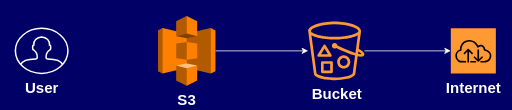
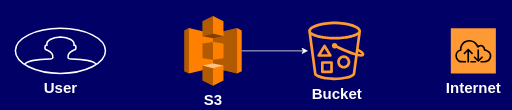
- <mxCell id="2" value="&lt;font color=&quot;#ffffff&quot; style=&quot;font-size: 20px;&quot;&gt;&lt;span style=&quot;font-size: 20px;&quot;&gt;User&lt;/span&gt;&lt;/font&gt;" style="html=1;verticalLabelPosition=bottom;align=center;labelBackgroundColor=none;verticalAlign=top;strokeWidth=2;shadow=0;dashed=0;shape=mxgraph.ios7.icons.user;fillColor=none;strokeColor=#FFFFFF;fontSize=20;fontStyle=1" vertex="1" parent="1"><mxGeometry x="20" y="37" width="70" height="60" as="geometry" /></mxCell>
+ <mxCell id="2" value="&lt;font color=&quot;#ffffff&quot; style=&quot;font-size: 20px;&quot;&gt;&lt;span style=&quot;font-size: 20px;&quot;&gt;User&lt;/span&gt;&lt;/font&gt;" style="html=1;verticalLabelPosition=bottom;align=center;labelBackgroundColor=none;verticalAlign=top;strokeWidth=2;shadow=0;dashed=0;shape=mxgraph.ios7.icons.user;fillColor=none;strokeColor=#FFFFFF;fontSize=20;fontStyle=1" vertex="1" parent="1"><mxGeometry x="20" y="37" width="120" height="60" as="geometry" /></mxCell>
- <mxCell id="4" value="&lt;span style=&quot;font-size: 20px;&quot;&gt;&lt;font style=&quot;font-size: 20px;&quot;&gt;S3&lt;/font&gt;&lt;/span&gt;" style="outlineConnect=0;dashed=0;verticalLabelPosition=bottom;verticalAlign=top;align=center;html=1;shape=mxgraph.aws3.s3;gradientColor=none;strokeColor=#FFFFFF;fillColor=#FF8000;labelBackgroundColor=none;fontColor=#FFFFFF;fontSize=20;fontStyle=1" vertex="1" parent="1"><mxGeometry x="210" y="20.5" width="76.5" height="93" as="geometry" /></mxCell>
+ <mxCell id="4" value="&lt;span style=&quot;font-size: 20px;&quot;&gt;&lt;font style=&quot;font-size: 20px;&quot;&gt;S3&lt;/font&gt;&lt;/span&gt;" style="outlineConnect=0;dashed=0;verticalLabelPosition=bottom;verticalAlign=top;align=center;html=1;shape=mxgraph.aws3.s3;gradientColor=none;strokeColor=#FFFFFF;fillColor=#FF8000;labelBackgroundColor=none;fontColor=#FFFFFF;fontSize=20;fontStyle=1" vertex="1" parent="1"><mxGeometry x="245" y="20.5" width="76.5" height="93" as="geometry" /></mxCell>
- <mxCell id="5" style="edgeStyle=orthogonalEdgeStyle;rounded=0;orthogonalLoop=1;jettySize=auto;html=1;strokeColor=#FFFFFF;fontColor=#FFFFFF;fontSize=20;fontStyle=1" edge="1" parent="1" source="6" target="7"><mxGeometry relative="1" as="geometry" /></mxCell>
